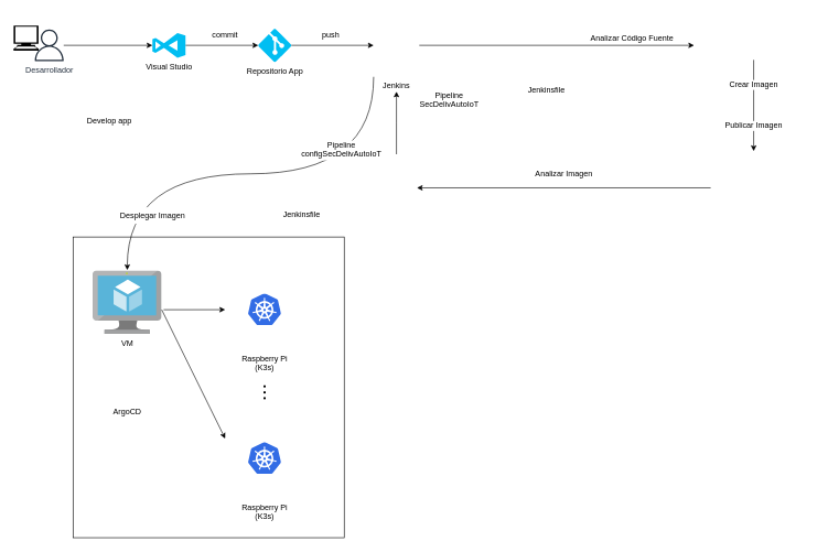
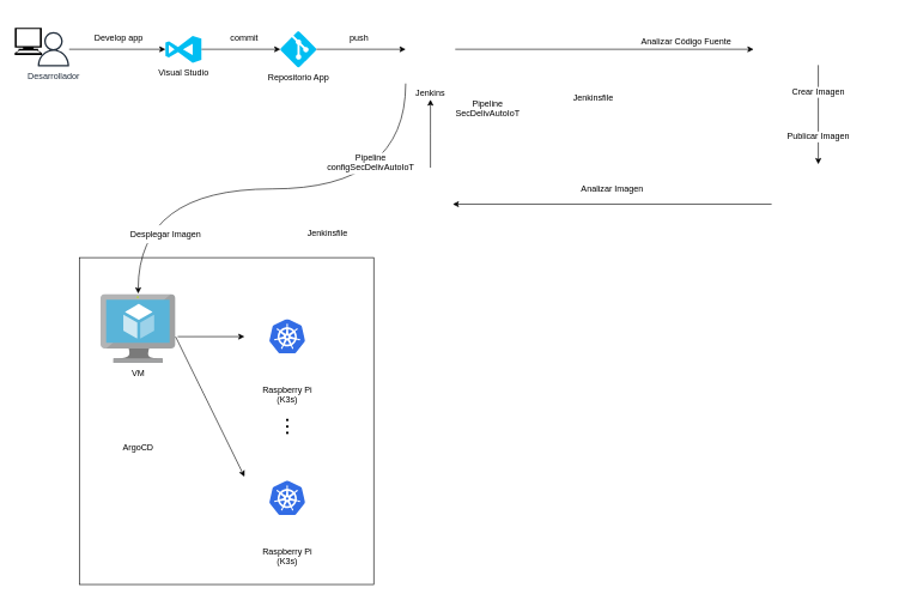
- <mxCell id="9" value="Develop app" style="text;html=1;strokeColor=none;fillColor=none;align=center;verticalAlign=middle;whiteSpace=wrap;rounded=0;" vertex="1" parent="1"><mxGeometry x="130" y="168" width="70" height="30" as="geometry" /></mxCell>
+ <mxCell id="9" value="Develop app" style="text;html=1;strokeColor=none;fillColor=none;align=center;verticalAlign=middle;whiteSpace=wrap;rounded=0;" vertex="1" parent="1"><mxGeometry x="130" y="38" width="70" height="30" as="geometry" /></mxCell>
